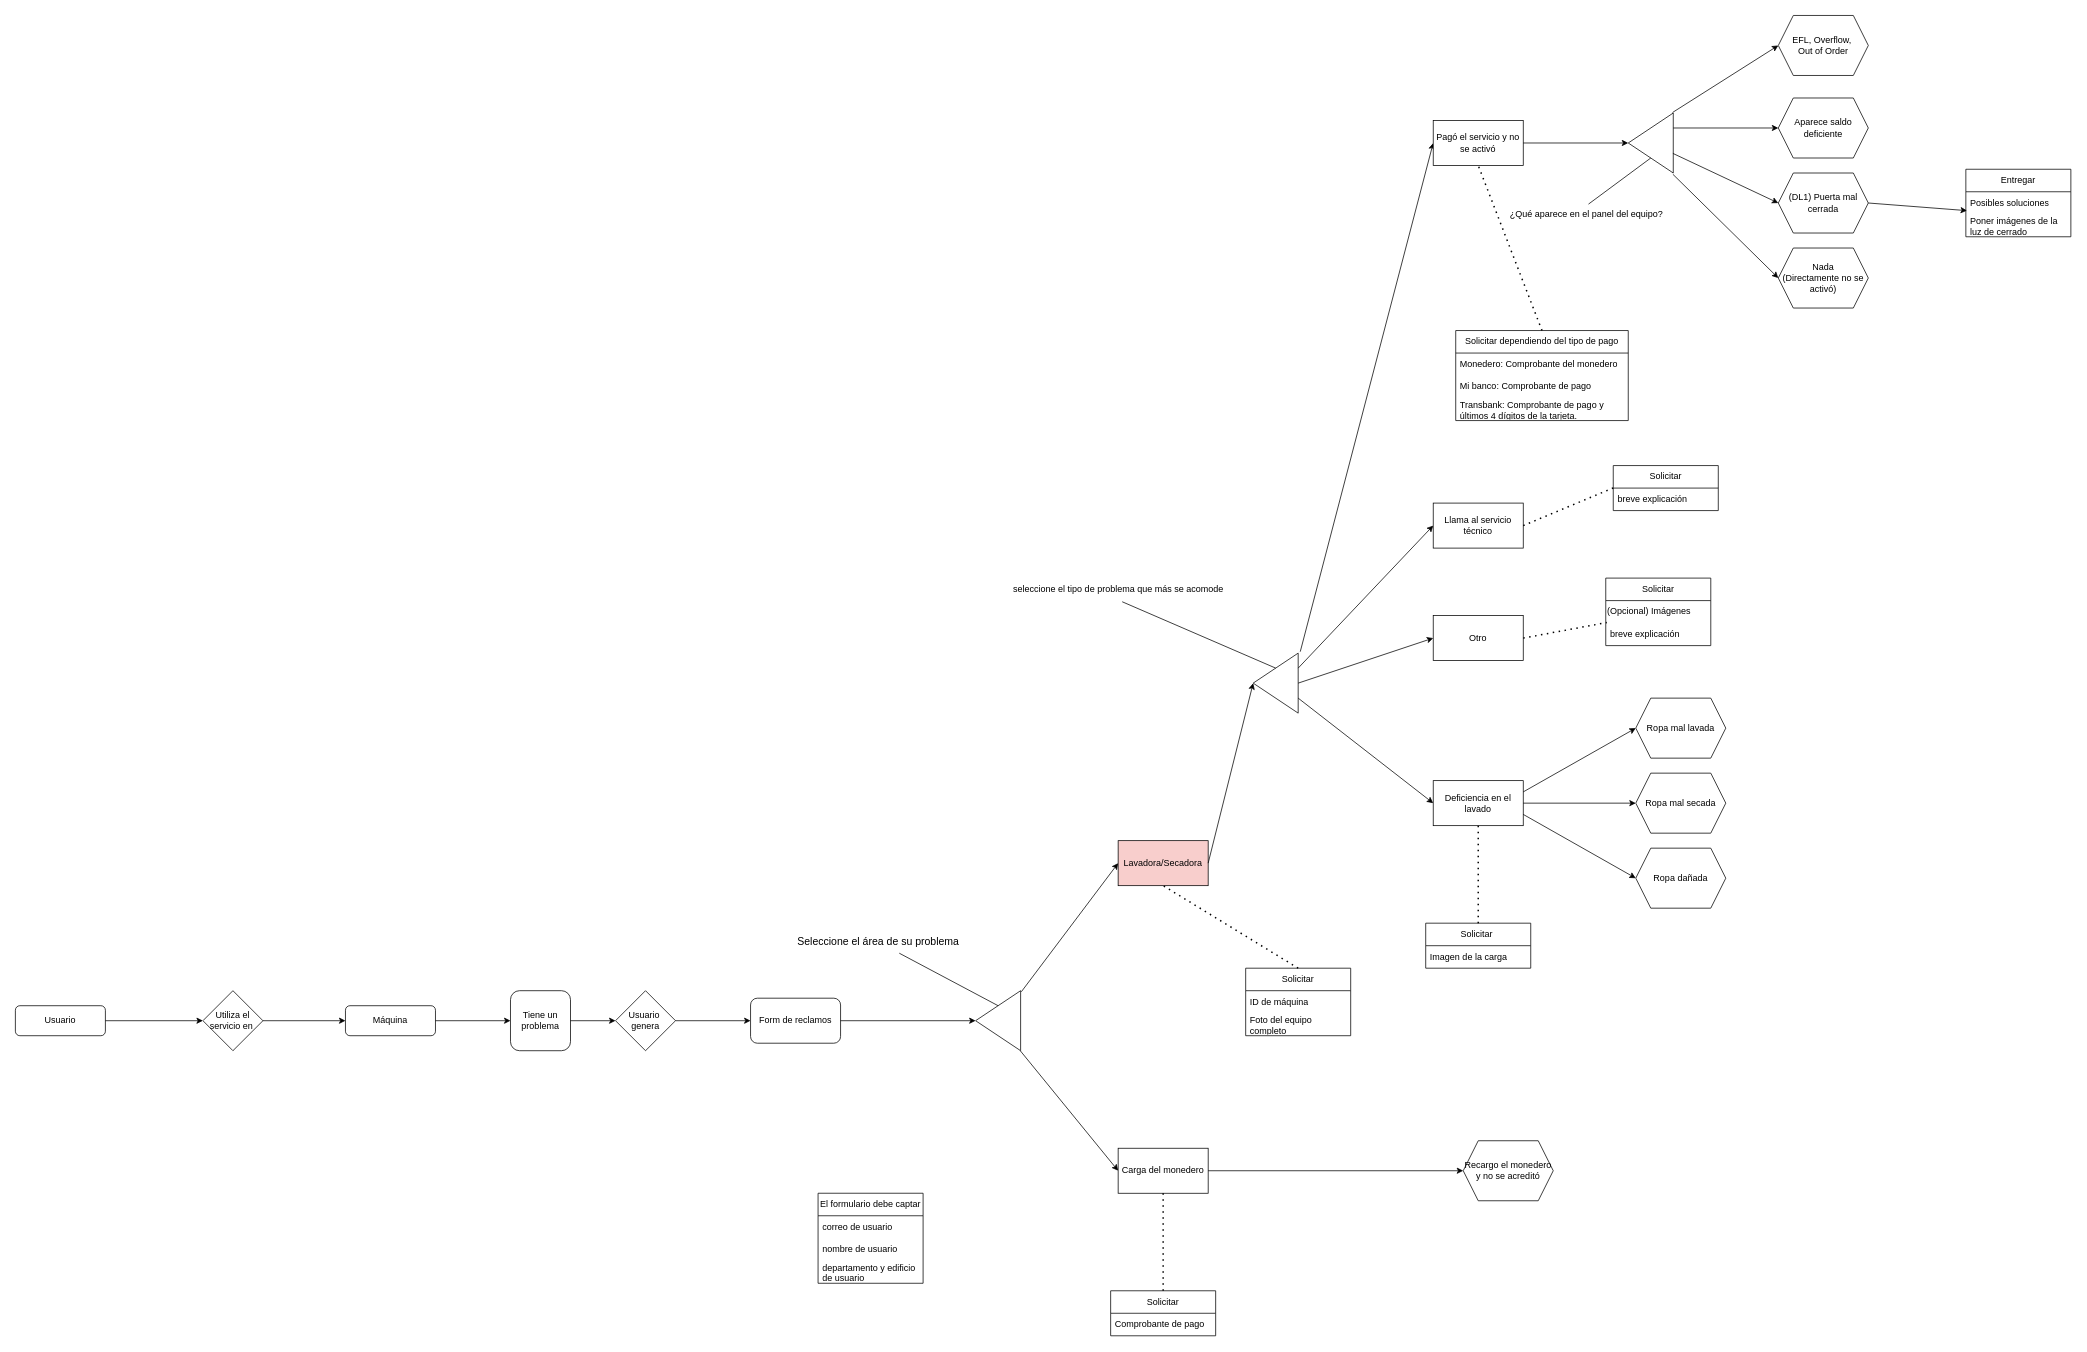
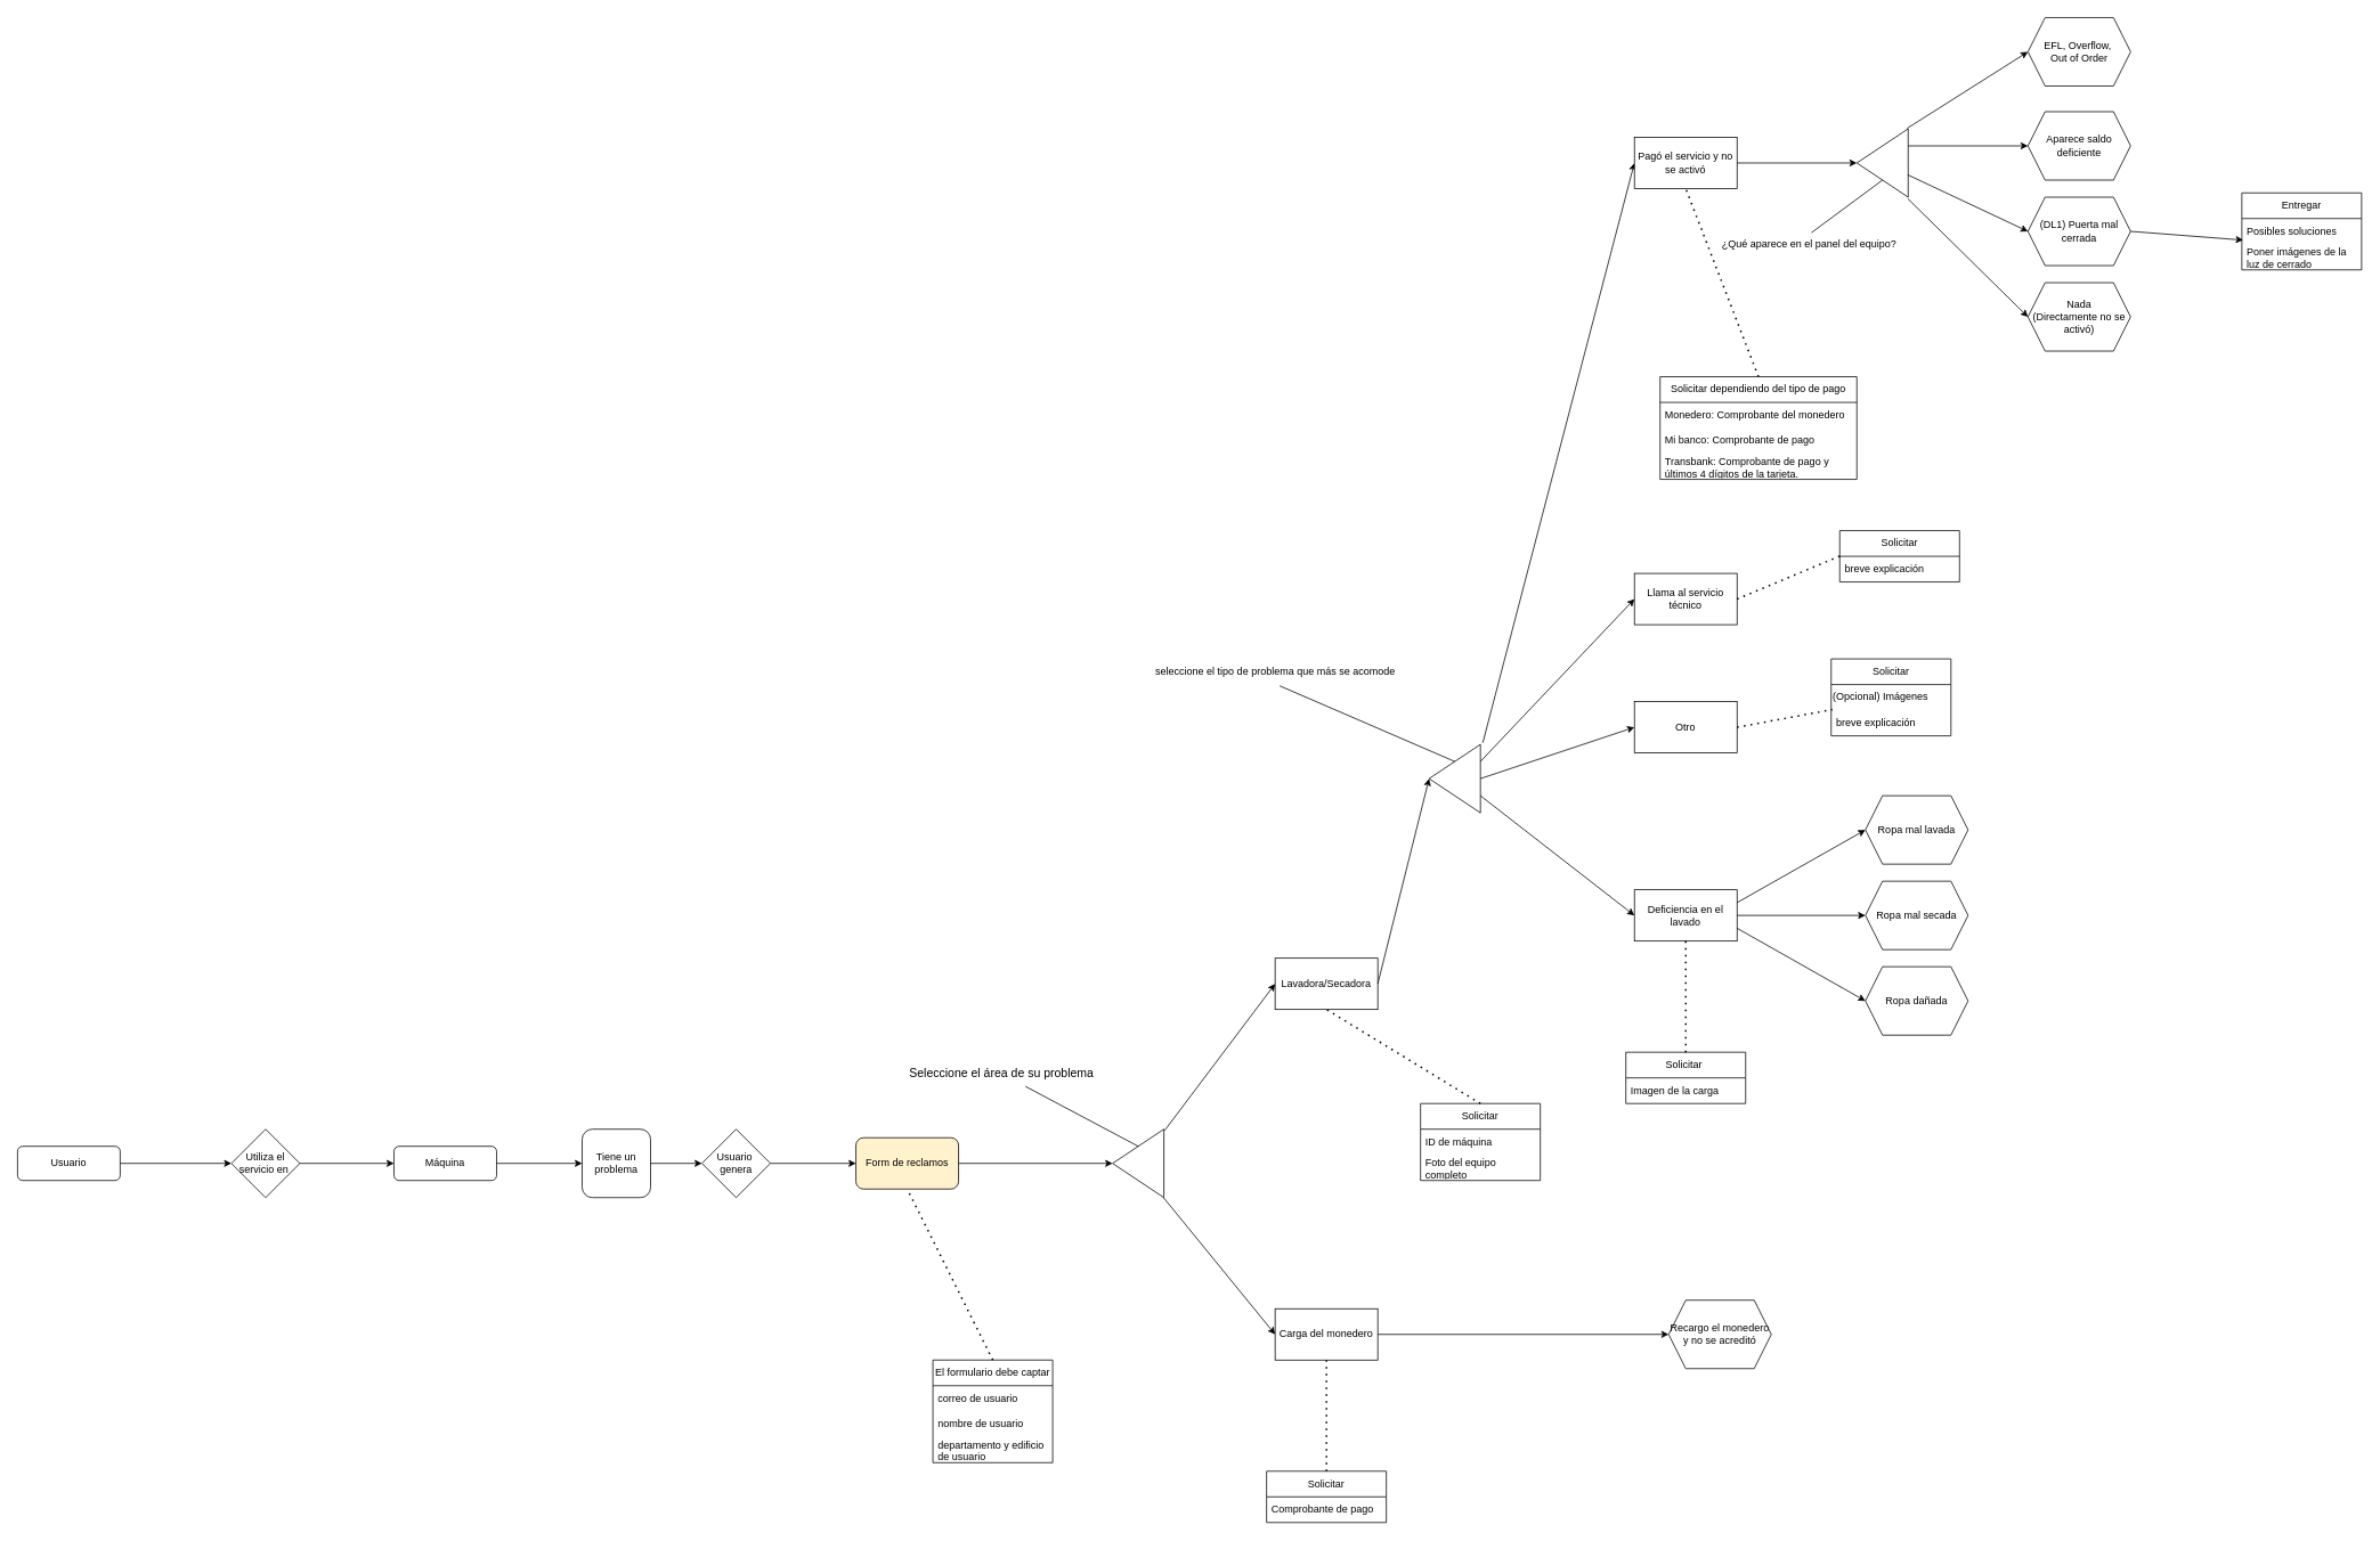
- <mxCell id="40" value="Lavadora/Secadora" style="rounded=0;whiteSpace=wrap;html=1;fillColor=#f8cecc;" vertex="1" parent="1"><mxGeometry x="1490" y="1120" width="120" height="60" as="geometry" /></mxCell>
+ <mxCell id="40" value="Lavadora/Secadora" style="rounded=0;whiteSpace=wrap;html=1;" vertex="1" parent="1"><mxGeometry x="1490" y="1120" width="120" height="60" as="geometry" /></mxCell>
- <mxCell id="11" value="Form de reclamos" style="rounded=1;whiteSpace=wrap;html=1;" vertex="1" parent="1"><mxGeometry x="1000" y="1330" width="120" height="60" as="geometry" /></mxCell>
+ <mxCell id="11" value="Form de reclamos" style="rounded=1;whiteSpace=wrap;html=1;fillColor=#fff2cc;" vertex="1" parent="1"><mxGeometry x="1000" y="1330" width="120" height="60" as="geometry" /></mxCell>
+ <mxCell id="56" value="" style="endArrow=none;dashed=1;html=1;dashPattern=1 3;strokeWidth=2;rounded=0;entryX=0.5;entryY=1;entryDx=0;entryDy=0;exitX=0.5;exitY=0;exitDx=0;exitDy=0;" edge="1" parent="1" source="52" target="11"><mxGeometry width="50" height="50" relative="1" as="geometry"><mxPoint x="1130" y="1550" as="sourcePoint" /><mxPoint x="1180" y="1500" as="targetPoint" /></mxGeometry></mxCell>
